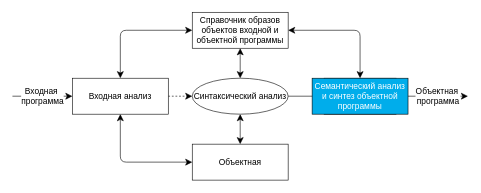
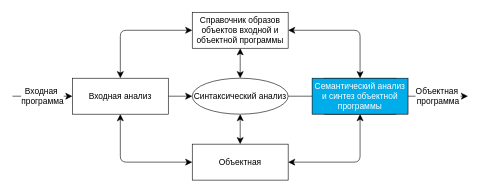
- <mxCell id="2" value="" style="edgeStyle=none;html=1;endSize=9;dashed=1;" parent="1" source="3" target="5" edge="1"><mxGeometry relative="1" as="geometry" /></mxCell>
+ <mxCell id="2" value="" style="edgeStyle=none;html=1;endSize=9;" parent="1" source="3" target="5" edge="1"><mxGeometry relative="1" as="geometry" /></mxCell>
+ <mxCell id="13" value="" style="edgeStyle=orthogonalEdgeStyle;html=1;endSize=9;exitX=1;exitY=0.5;exitDx=0;exitDy=0;startArrow=classic;startFill=1;startSize=9;entryX=0.5;entryY=1;entryDx=0;entryDy=0;" parent="1" source="8" target="9" edge="1"><mxGeometry relative="1" as="geometry"><mxPoint x="350" y="280" as="sourcePoint" /><mxPoint x="210" y="200" as="targetPoint" /></mxGeometry></mxCell>
